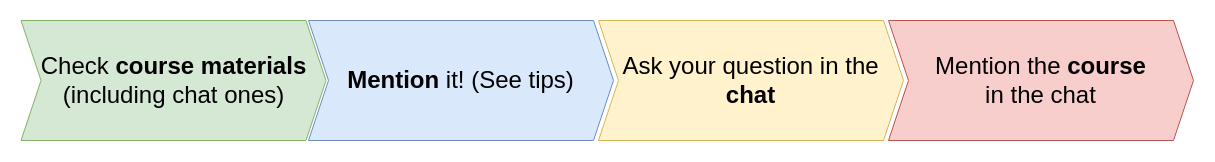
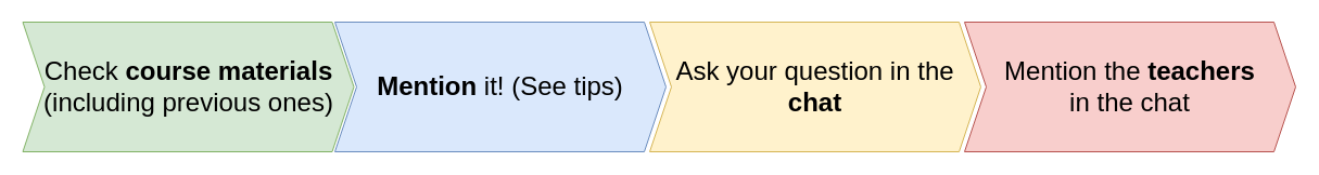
- <mxCell id="2" value="&lt;font style=&quot;font-size: 24px;&quot;&gt;Check &lt;b&gt;course materials&lt;/b&gt; (including chat ones)&lt;br&gt;&lt;/font&gt;" style="shape=step;perimeter=stepPerimeter;whiteSpace=wrap;html=1;fixedSize=1;fillColor=#d5e8d4;strokeColor=#82b366;" vertex="1" parent="1"><mxGeometry x="20.5" y="20" width="305" height="120" as="geometry" /></mxCell>
+ <mxCell id="2" value="&lt;font style=&quot;font-size: 24px;&quot;&gt;Check &lt;b&gt;course materials&lt;/b&gt; (including previous ones)&lt;br&gt;&lt;/font&gt;" style="shape=step;perimeter=stepPerimeter;whiteSpace=wrap;html=1;fixedSize=1;fillColor=#d5e8d4;strokeColor=#82b366;" vertex="1" parent="1"><mxGeometry x="20.5" y="20" width="305" height="120" as="geometry" /></mxCell>
- <mxCell id="5" value="&lt;font style=&quot;font-size: 24px;&quot;&gt;Mention the &lt;b&gt;course &lt;/b&gt;&lt;br&gt;in the chat&lt;br&gt;&lt;/font&gt;" style="shape=step;perimeter=stepPerimeter;whiteSpace=wrap;html=1;fixedSize=1;fillColor=#f8cecc;strokeColor=#b85450;" vertex="1" parent="1"><mxGeometry x="888" y="20" width="305" height="120" as="geometry" /></mxCell>
+ <mxCell id="5" value="&lt;font style=&quot;font-size: 24px;&quot;&gt;Mention the &lt;b&gt;teachers &lt;/b&gt;&lt;br&gt;in the chat&lt;br&gt;&lt;/font&gt;" style="shape=step;perimeter=stepPerimeter;whiteSpace=wrap;html=1;fixedSize=1;fillColor=#f8cecc;strokeColor=#b85450;" vertex="1" parent="1"><mxGeometry x="888" y="20" width="305" height="120" as="geometry" /></mxCell>
